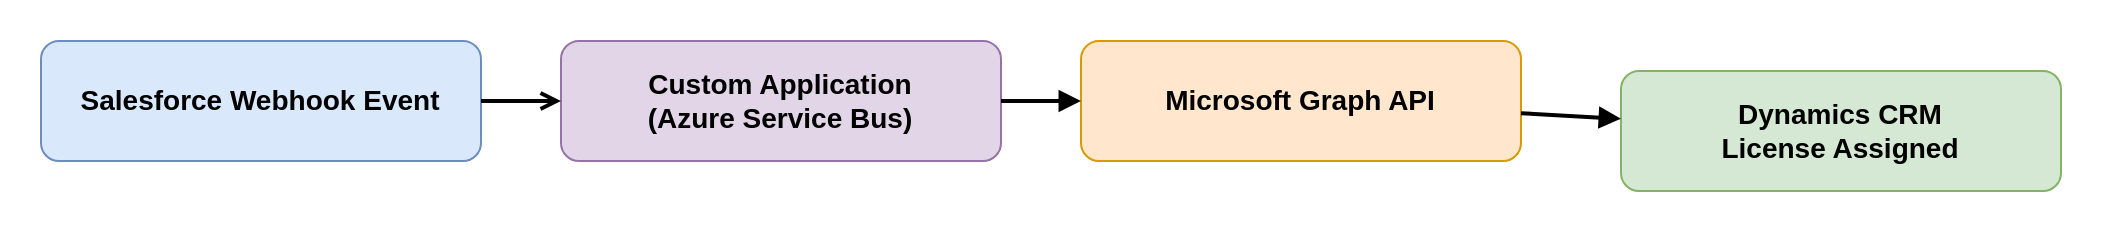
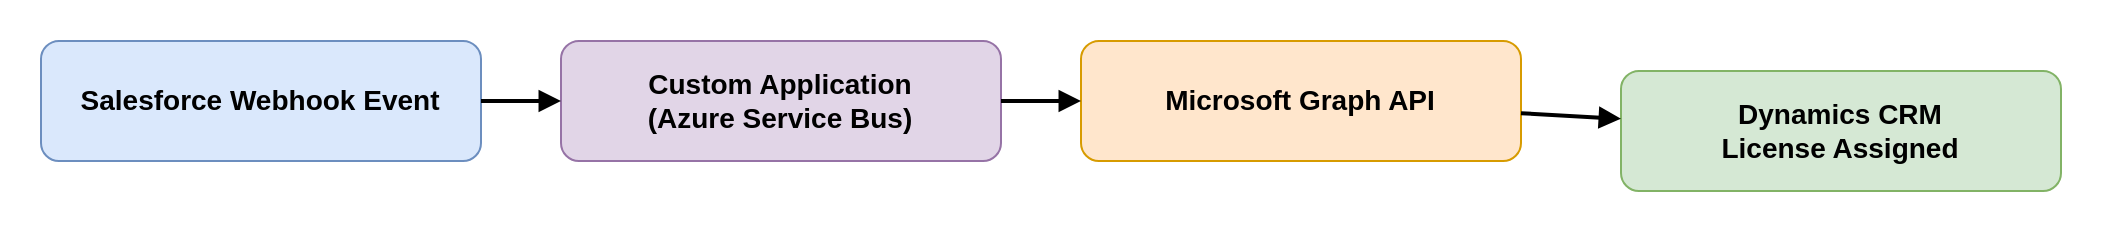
- <mxCell id="6" style="endArrow=open;html=1;strokeWidth=2;" edge="1" parent="1" source="2" target="3"><mxGeometry relative="1" as="geometry" /></mxCell>
+ <mxCell id="6" style="endArrow=block;html=1;strokeWidth=2" edge="1" parent="1" source="2" target="3"><mxGeometry relative="1" as="geometry" /></mxCell>
